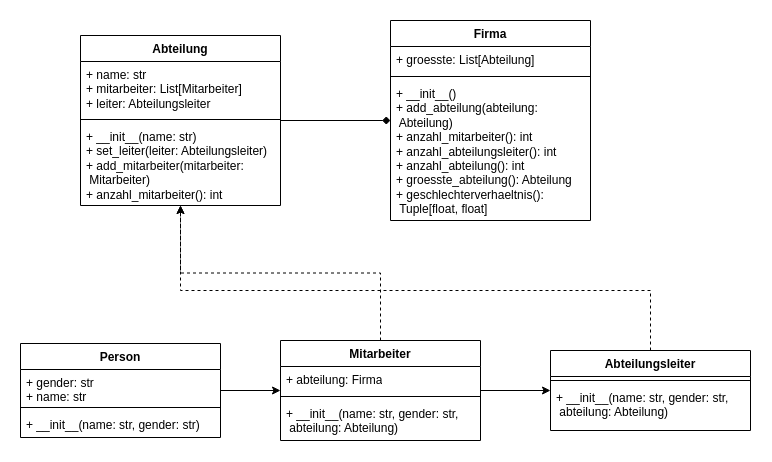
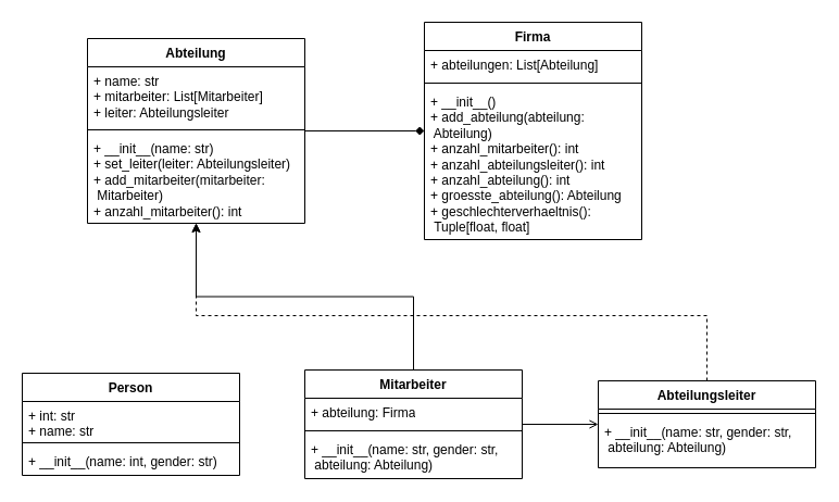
- <mxCell id="3" value="+ groesste: List[Abteilung]" style="text;strokeColor=none;fillColor=none;align=left;verticalAlign=top;spacingLeft=4;spacingRight=4;overflow=hidden;rotatable=0;points=[[0,0.5],[1,0.5]];portConstraint=eastwest;whiteSpace=wrap;html=1;" parent="2" vertex="1"><mxGeometry y="26" width="200" height="26" as="geometry" /></mxCell>
+ <mxCell id="3" value="+ abteilungen: List[Abteilung]" style="text;strokeColor=none;fillColor=none;align=left;verticalAlign=top;spacingLeft=4;spacingRight=4;overflow=hidden;rotatable=0;points=[[0,0.5],[1,0.5]];portConstraint=eastwest;whiteSpace=wrap;html=1;" parent="2" vertex="1"><mxGeometry y="26" width="200" height="26" as="geometry" /></mxCell>
- <mxCell id="12" style="edgeStyle=orthogonalEdgeStyle;rounded=0;orthogonalLoop=1;jettySize=auto;html=1;dashed=1;" parent="1" source="13" target="22" edge="1"><mxGeometry relative="1" as="geometry" /></mxCell>
+ <mxCell id="12" style="edgeStyle=orthogonalEdgeStyle;rounded=0;orthogonalLoop=1;jettySize=auto;html=1;" parent="1" source="13" target="22" edge="1"><mxGeometry relative="1" as="geometry" /></mxCell>
- <mxCell id="8" value="+ gender: str&lt;br&gt;+ name: str" style="text;strokeColor=none;fillColor=none;align=left;verticalAlign=top;spacingLeft=4;spacingRight=4;overflow=hidden;rotatable=0;points=[[0,0.5],[1,0.5]];portConstraint=eastwest;whiteSpace=wrap;html=1;" parent="7" vertex="1"><mxGeometry y="26" width="200" height="34" as="geometry" /></mxCell>
+ <mxCell id="8" value="+ int: str&lt;br&gt;+ name: str" style="text;strokeColor=none;fillColor=none;align=left;verticalAlign=top;spacingLeft=4;spacingRight=4;overflow=hidden;rotatable=0;points=[[0,0.5],[1,0.5]];portConstraint=eastwest;whiteSpace=wrap;html=1;" parent="7" vertex="1"><mxGeometry y="26" width="200" height="34" as="geometry" /></mxCell>
- <mxCell id="6" value="" style="edgeStyle=orthogonalEdgeStyle;rounded=0;orthogonalLoop=1;jettySize=auto;html=1;" parent="1" source="7" target="13" edge="1"><mxGeometry relative="1" as="geometry" /></mxCell>
- <mxCell id="11" value="" style="edgeStyle=orthogonalEdgeStyle;rounded=0;orthogonalLoop=1;jettySize=auto;html=1;" parent="1" source="13" target="18" edge="1"><mxGeometry relative="1" as="geometry" /></mxCell>
+ <mxCell id="11" value="" style="edgeStyle=orthogonalEdgeStyle;rounded=0;orthogonalLoop=1;jettySize=auto;html=1;endArrow=open;" parent="1" source="13" target="18" edge="1"><mxGeometry relative="1" as="geometry" /></mxCell>
- <mxCell id="10" value="+ __init__(name: str, gender: str)" style="text;strokeColor=none;fillColor=none;align=left;verticalAlign=top;spacingLeft=4;spacingRight=4;overflow=hidden;rotatable=0;points=[[0,0.5],[1,0.5]];portConstraint=eastwest;whiteSpace=wrap;html=1;" parent="7" vertex="1"><mxGeometry y="68" width="200" height="26" as="geometry" /></mxCell>
+ <mxCell id="10" value="+ __init__(name: int, gender: str)" style="text;strokeColor=none;fillColor=none;align=left;verticalAlign=top;spacingLeft=4;spacingRight=4;overflow=hidden;rotatable=0;points=[[0,0.5],[1,0.5]];portConstraint=eastwest;whiteSpace=wrap;html=1;" parent="7" vertex="1"><mxGeometry y="68" width="200" height="26" as="geometry" /></mxCell>
